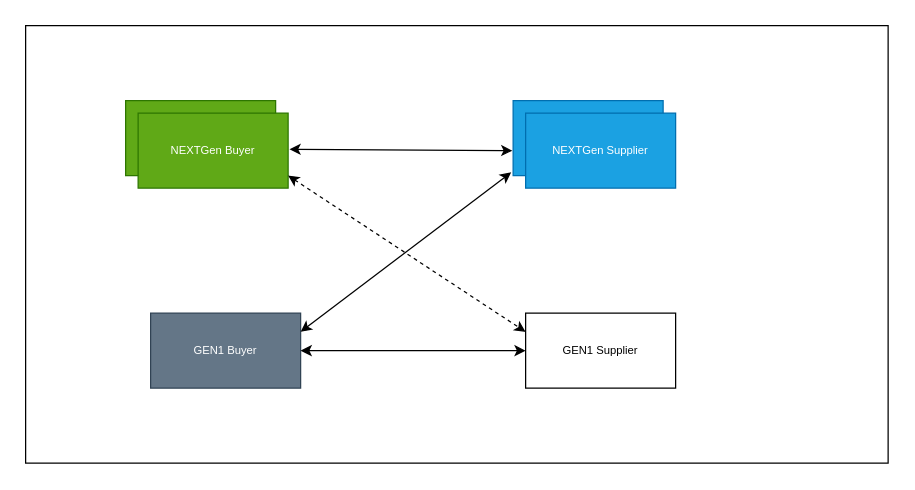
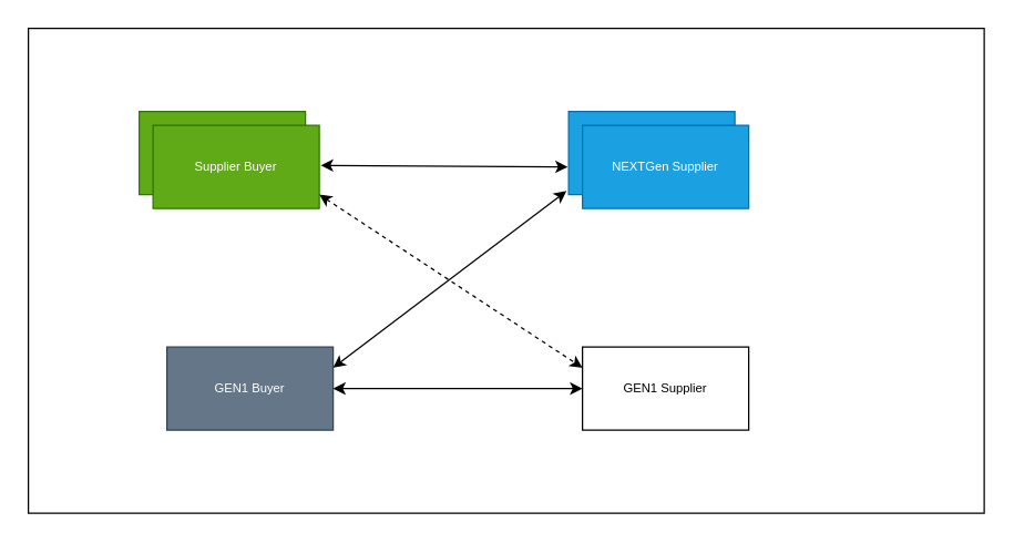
- <mxCell id="4" value="&lt;font&gt;NEXTGen Buyer&lt;/font&gt;" style="rounded=0;whiteSpace=wrap;html=1;fontSize=9;fillColor=#60a917;fontColor=#ffffff;strokeColor=#2D7600;" vertex="1" parent="1"><mxGeometry x="110" y="90" width="120" height="60" as="geometry" /></mxCell>
+ <mxCell id="4" value="&lt;font&gt;Supplier Buyer&lt;/font&gt;" style="rounded=0;whiteSpace=wrap;html=1;fontSize=9;fillColor=#60a917;fontColor=#ffffff;strokeColor=#2D7600;" vertex="1" parent="1"><mxGeometry x="110" y="90" width="120" height="60" as="geometry" /></mxCell>
